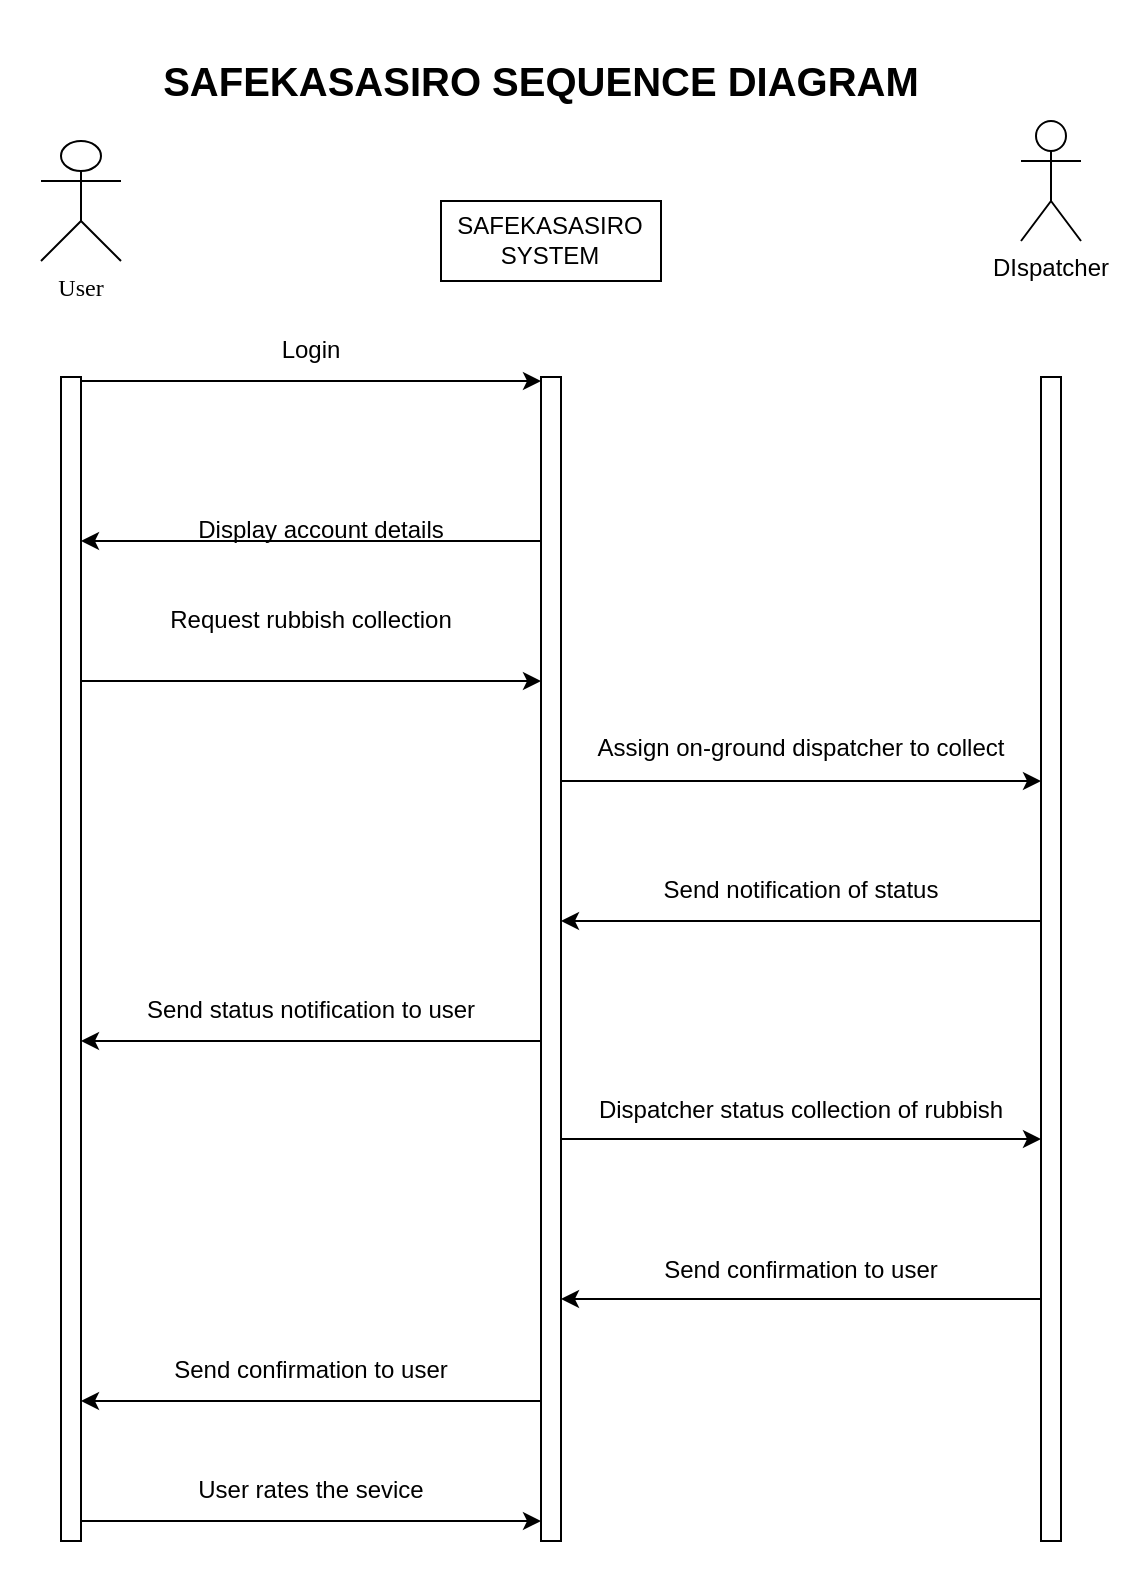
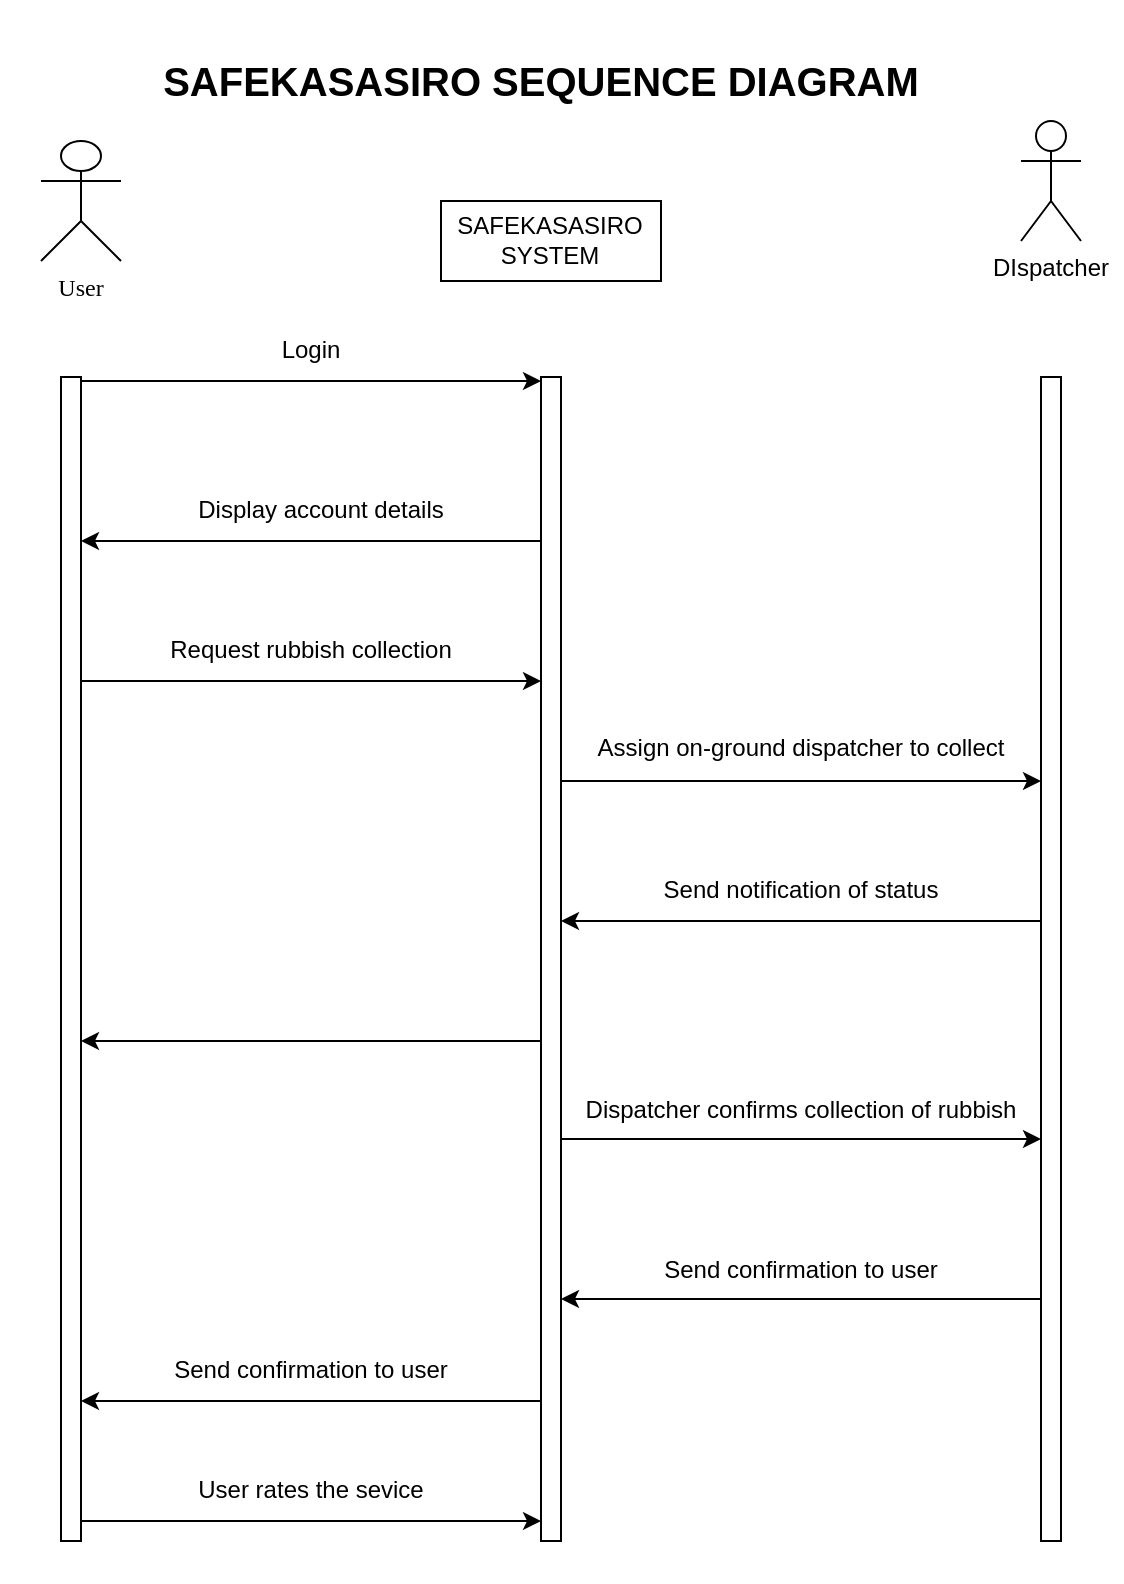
- <mxCell id="9" value="Display account details" style="text;html=1;align=center;verticalAlign=middle;resizable=0;points=[];autosize=1;strokeColor=none;fillColor=none;" vertex="1" parent="1"><mxGeometry x="85" y="250" width="150" height="30" as="geometry" /></mxCell>
+ <mxCell id="9" value="Display account details" style="text;html=1;align=center;verticalAlign=middle;resizable=0;points=[];autosize=1;strokeColor=none;fillColor=none;" vertex="1" parent="1"><mxGeometry x="85" y="240" width="150" height="30" as="geometry" /></mxCell>
- <mxCell id="11" value="Request rubbish collection" style="text;html=1;align=center;verticalAlign=middle;resizable=0;points=[];autosize=1;strokeColor=none;fillColor=none;" vertex="1" parent="1"><mxGeometry x="75" y="295" width="160" height="30" as="geometry" /></mxCell>
+ <mxCell id="11" value="Request rubbish collection" style="text;html=1;align=center;verticalAlign=middle;resizable=0;points=[];autosize=1;strokeColor=none;fillColor=none;" vertex="1" parent="1"><mxGeometry x="75" y="310" width="160" height="30" as="geometry" /></mxCell>
- <mxCell id="20" value="Send status notification to user" style="text;html=1;align=center;verticalAlign=middle;resizable=0;points=[];autosize=1;strokeColor=none;fillColor=none;" vertex="1" parent="1"><mxGeometry x="60" y="490" width="190" height="30" as="geometry" /></mxCell>
- <mxCell id="22" value="Dispatcher status collection of rubbish" style="text;html=1;align=center;verticalAlign=middle;resizable=0;points=[];autosize=1;strokeColor=none;fillColor=none;" vertex="1" parent="1"><mxGeometry x="280" y="540" width="240" height="30" as="geometry" /></mxCell>
+ <mxCell id="22" value="Dispatcher confirms collection of rubbish" style="text;html=1;align=center;verticalAlign=middle;resizable=0;points=[];autosize=1;strokeColor=none;fillColor=none;" vertex="1" parent="1"><mxGeometry x="280" y="540" width="240" height="30" as="geometry" /></mxCell>
